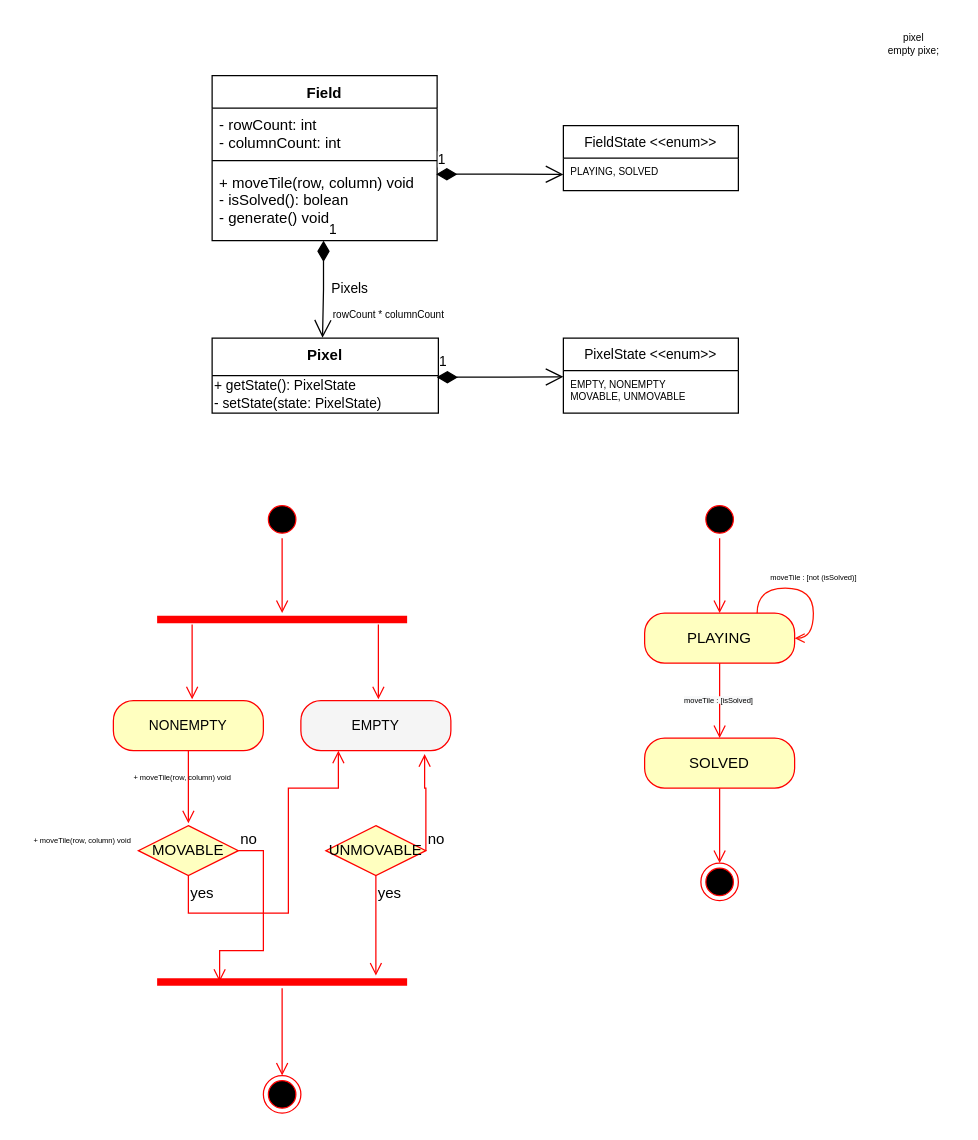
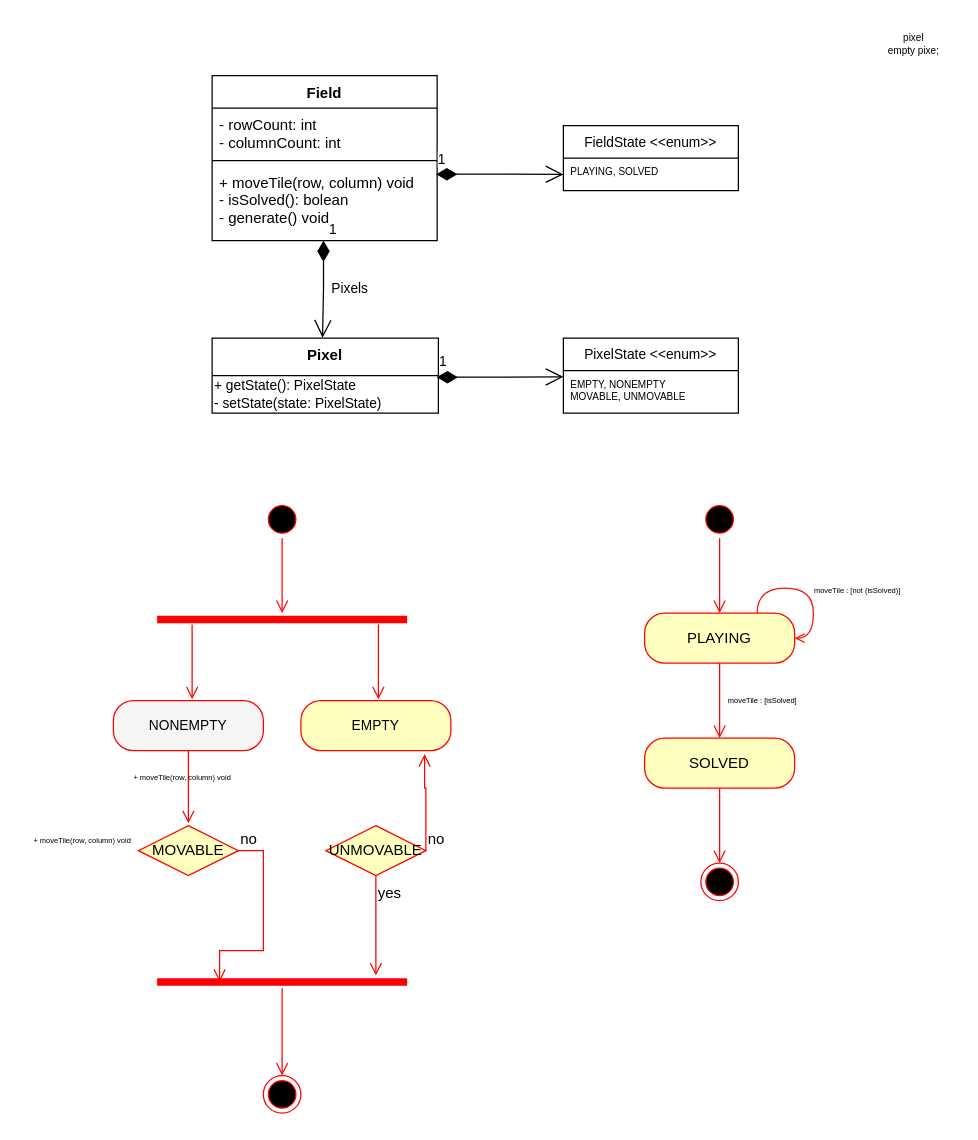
- <mxCell id="8" value="&lt;font style=&quot;font-size: 8px&quot;&gt;rowCount * columnCount&lt;/font&gt;" style="text;html=1;align=center;verticalAlign=middle;resizable=0;points=[];autosize=1;strokeColor=none;fillColor=none;" vertex="1" parent="1"><mxGeometry x="260" y="240" width="100" height="20" as="geometry" /></mxCell>
- <mxCell id="45" value="&lt;font style=&quot;font-size: 6px&quot;&gt;moveTile : [not (isSolved)]&lt;/font&gt;" style="text;html=1;align=center;verticalAlign=middle;resizable=0;points=[];autosize=1;strokeColor=none;fillColor=none;fontSize=12;" vertex="1" parent="1"><mxGeometry x="610" y="450" width="80" height="20" as="geometry" /></mxCell>
+ <mxCell id="45" value="&lt;font style=&quot;font-size: 6px&quot;&gt;moveTile : [not (isSolved)]&lt;/font&gt;" style="text;html=1;align=center;verticalAlign=middle;resizable=0;points=[];autosize=1;strokeColor=none;fillColor=none;fontSize=12;" vertex="1" parent="1"><mxGeometry x="645" y="460" width="80" height="20" as="geometry" /></mxCell>
- <mxCell id="46" value="&lt;span style=&quot;color: rgb(0 , 0 , 0) ; font-family: &amp;#34;helvetica&amp;#34; ; font-size: 6px ; font-style: normal ; font-weight: 400 ; letter-spacing: normal ; text-align: center ; text-indent: 0px ; text-transform: none ; word-spacing: 0px ; background-color: rgb(248 , 249 , 250) ; display: inline ; float: none&quot;&gt;moveTile : [isSolved]&lt;/span&gt;" style="text;whiteSpace=wrap;html=1;fontSize=6;" vertex="1" parent="1"><mxGeometry x="545" y="550" width="90" height="20" as="geometry" /></mxCell>
+ <mxCell id="46" value="&lt;span style=&quot;color: rgb(0 , 0 , 0) ; font-family: &amp;#34;helvetica&amp;#34; ; font-size: 6px ; font-style: normal ; font-weight: 400 ; letter-spacing: normal ; text-align: center ; text-indent: 0px ; text-transform: none ; word-spacing: 0px ; background-color: rgb(248 , 249 , 250) ; display: inline ; float: none&quot;&gt;moveTile : [isSolved]&lt;/span&gt;" style="text;whiteSpace=wrap;html=1;fontSize=6;" vertex="1" parent="1"><mxGeometry x="580" y="550" width="90" height="20" as="geometry" /></mxCell>
- <mxCell id="22" value="NONEMPTY" style="rounded=1;whiteSpace=wrap;html=1;arcSize=40;fontColor=#000000;fillColor=#ffffc0;strokeColor=#ff0000;fontSize=11;" vertex="1" parent="1"><mxGeometry x="90" y="560" width="120" height="40" as="geometry" /></mxCell>
+ <mxCell id="22" value="NONEMPTY" style="rounded=1;whiteSpace=wrap;html=1;arcSize=40;fontColor=#000000;fillColor=#f5f5f5;strokeColor=#ff0000;fontSize=11;" vertex="1" parent="1"><mxGeometry x="90" y="560" width="120" height="40" as="geometry" /></mxCell>
- <mxCell id="21" value="EMPTY" style="rounded=1;whiteSpace=wrap;html=1;arcSize=40;fontColor=#000000;fillColor=#f5f5f5;strokeColor=#ff0000;fontSize=11;" vertex="1" parent="1"><mxGeometry x="240" y="560" width="120" height="40" as="geometry" /></mxCell>
+ <mxCell id="21" value="EMPTY" style="rounded=1;whiteSpace=wrap;html=1;arcSize=40;fontColor=#000000;fillColor=#ffffc0;strokeColor=#ff0000;fontSize=11;" vertex="1" parent="1"><mxGeometry x="240" y="560" width="120" height="40" as="geometry" /></mxCell>
- <mxCell id="40" value="yes" style="edgeStyle=orthogonalEdgeStyle;html=1;align=left;verticalAlign=top;endArrow=open;endSize=8;strokeColor=#ff0000;rounded=0;fontSize=12;entryX=0.25;entryY=1;entryDx=0;entryDy=0;" edge="1" source="38" parent="1" target="21"><mxGeometry x="-1" relative="1" as="geometry"><mxPoint x="150" y="760" as="targetPoint" /><Array as="points"><mxPoint x="150" y="730" /><mxPoint x="230" y="730" /><mxPoint x="230" y="630" /><mxPoint x="270" y="630" /></Array></mxGeometry></mxCell>
